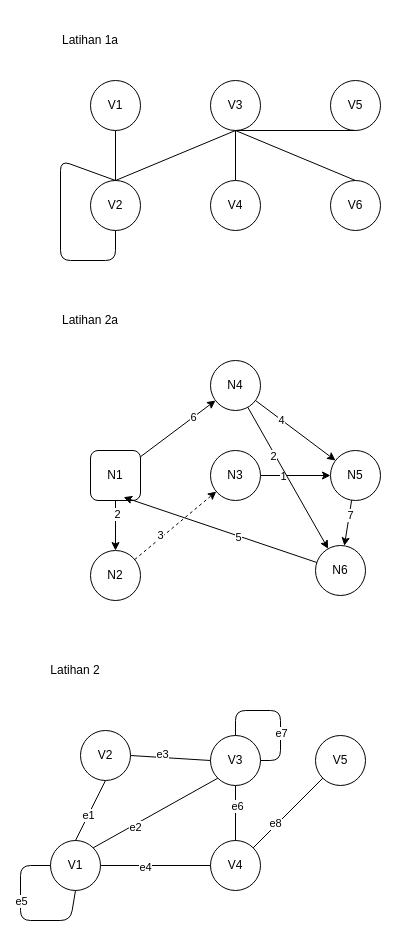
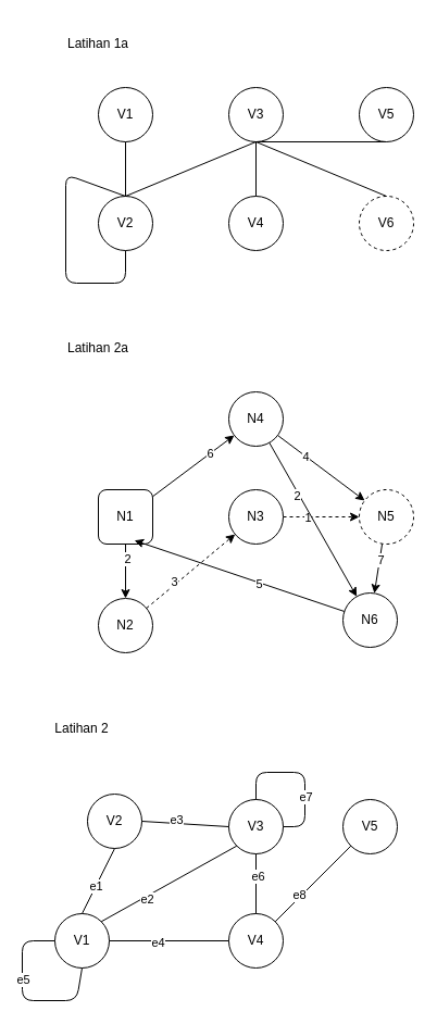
- <mxCell id="7" value="V6" style="ellipse;whiteSpace=wrap;html=1;aspect=fixed;" vertex="1" parent="1"><mxGeometry x="330" y="180" width="50" height="50" as="geometry" /></mxCell>
+ <mxCell id="7" value="V6" style="ellipse;whiteSpace=wrap;html=1;aspect=fixed;dashed=1;" vertex="1" parent="1"><mxGeometry x="330" y="180" width="50" height="50" as="geometry" /></mxCell>
- <mxCell id="23" style="edgeStyle=none;html=1;" edge="1" parent="1" source="25" target="33"><mxGeometry relative="1" as="geometry" /></mxCell>
+ <mxCell id="23" style="edgeStyle=none;html=1;dashed=1;" edge="1" parent="1" source="25" target="33"><mxGeometry relative="1" as="geometry" /></mxCell>
- <mxCell id="33" value="N5" style="ellipse;whiteSpace=wrap;html=1;aspect=fixed;" vertex="1" parent="1"><mxGeometry x="330" y="450" width="50" height="50" as="geometry" /></mxCell>
+ <mxCell id="33" value="N5" style="ellipse;whiteSpace=wrap;html=1;aspect=fixed;dashed=1;" vertex="1" parent="1"><mxGeometry x="330" y="450" width="50" height="50" as="geometry" /></mxCell>
